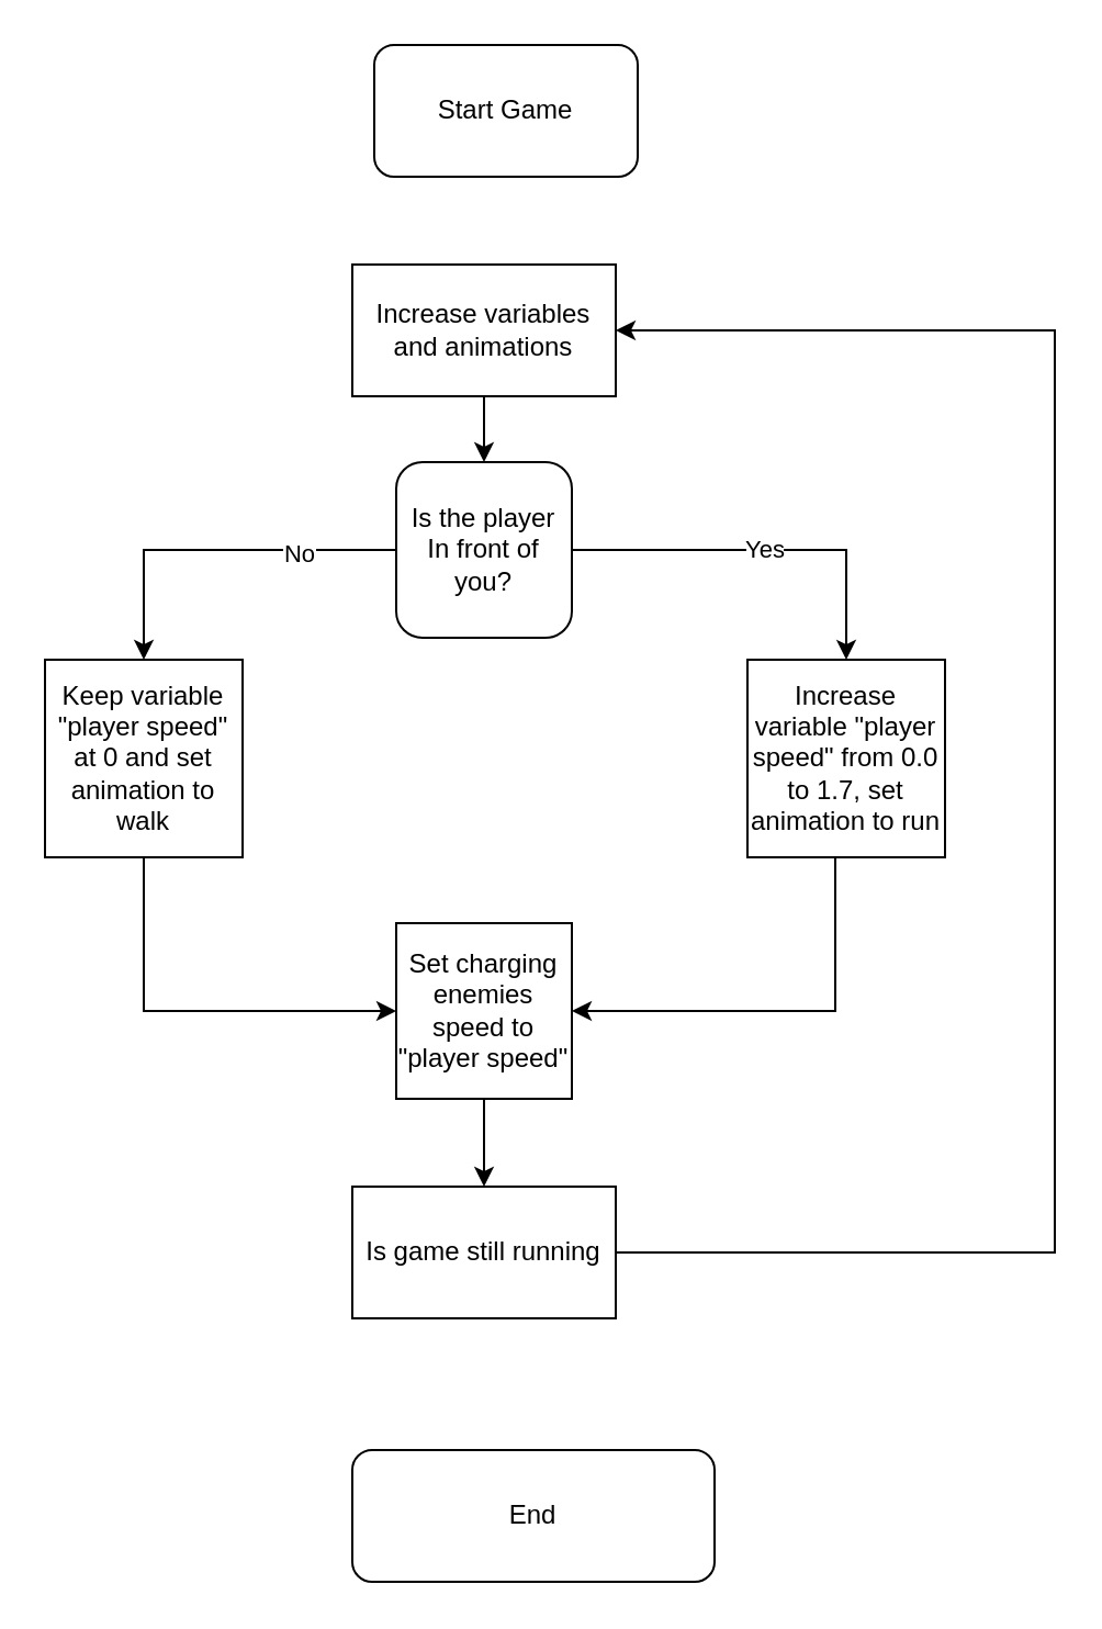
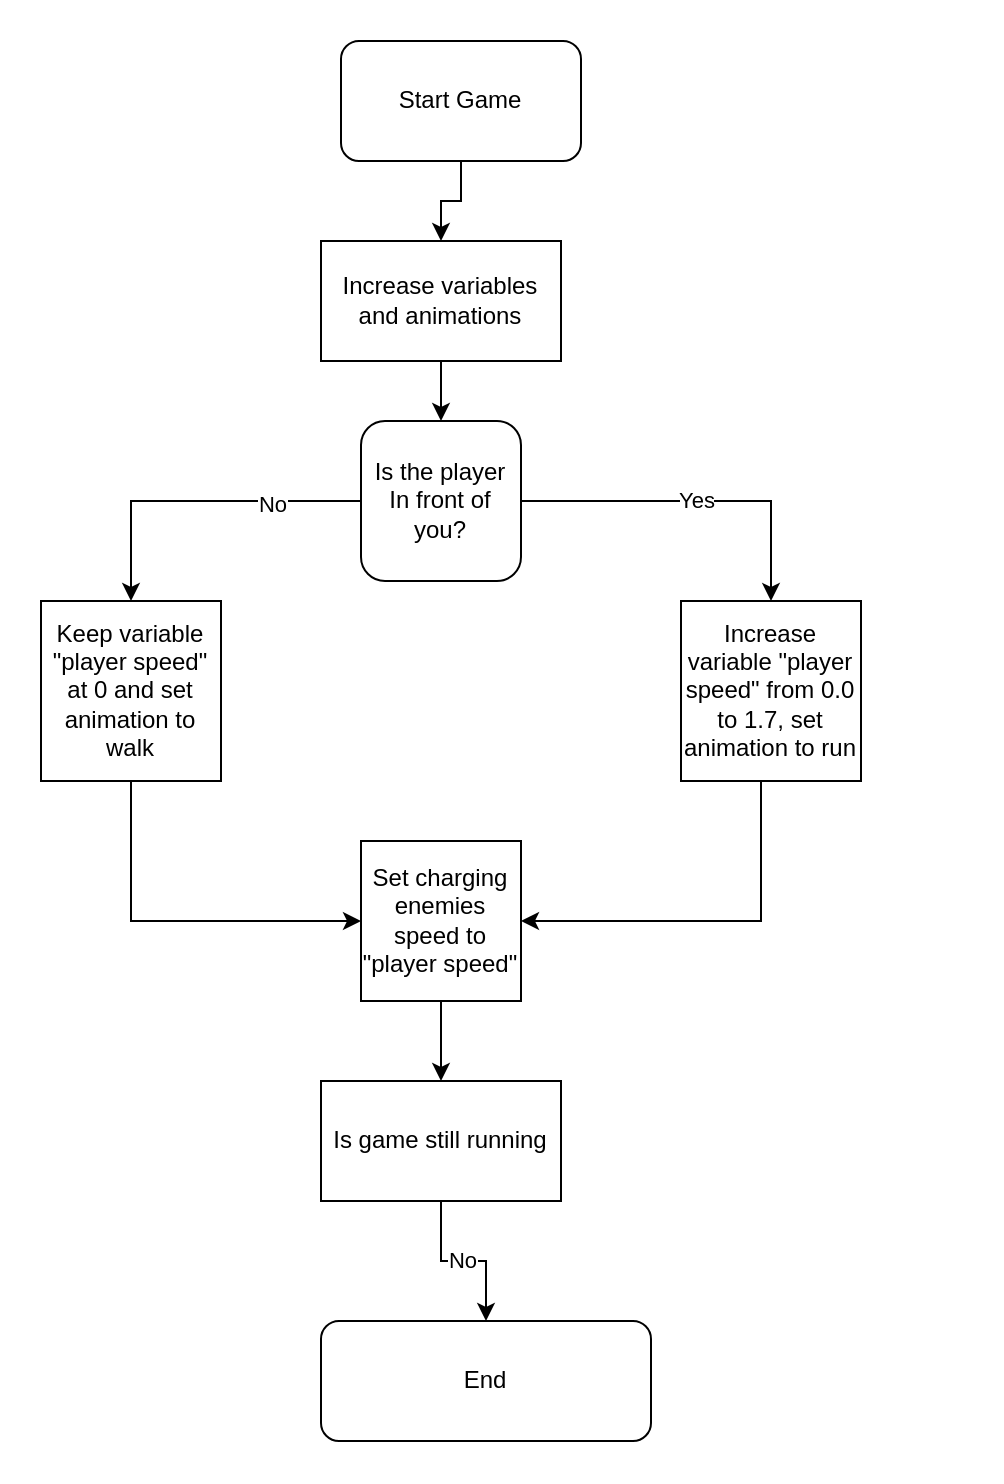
+ <mxCell id="14" style="edgeStyle=orthogonalEdgeStyle;rounded=0;orthogonalLoop=1;jettySize=auto;html=1;" edge="1" parent="1" source="15" target="13"><mxGeometry relative="1" as="geometry" /></mxCell>
- <mxCell id="17" style="edgeStyle=orthogonalEdgeStyle;rounded=0;orthogonalLoop=1;jettySize=auto;html=1;entryX=1;entryY=0.5;entryDx=0;entryDy=0;" edge="1" parent="1" source="18" target="13"><mxGeometry relative="1" as="geometry"><Array as="points"><mxPoint x="480" y="570" /><mxPoint x="480" y="150" /></Array></mxGeometry></mxCell>
+ <mxCell id="16" value="No" style="edgeStyle=orthogonalEdgeStyle;rounded=0;orthogonalLoop=1;jettySize=auto;html=1;entryX=0.5;entryY=0;entryDx=0;entryDy=0;" edge="1" parent="1" source="18" target="19"><mxGeometry relative="1" as="geometry" /></mxCell>
